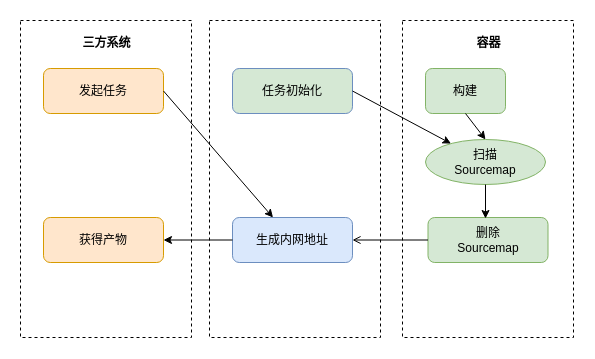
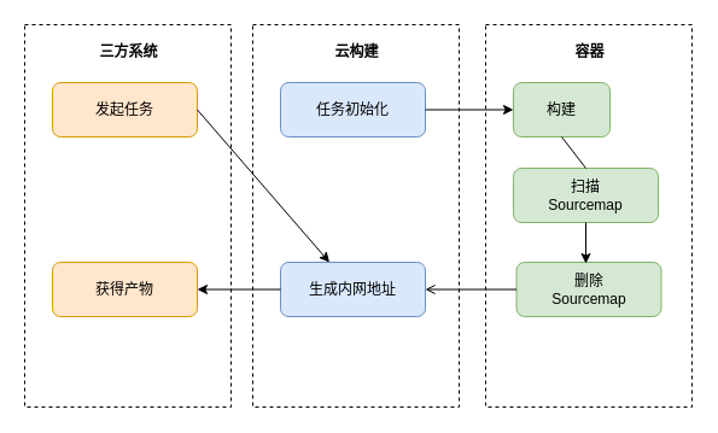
+ <mxCell id="9" value="&lt;b&gt;云构建&lt;/b&gt;" style="text;html=1;align=center;verticalAlign=middle;resizable=0;points=[];autosize=1;strokeColor=none;fillColor=none;" vertex="1" parent="1"><mxGeometry x="271.5" y="34" width="46" height="18" as="geometry" /></mxCell>
- <mxCell id="7" value="任务初始化" style="rounded=1;whiteSpace=wrap;html=1;fillColor=#d5e8d4;strokeColor=#6c8ebf;" vertex="1" parent="1"><mxGeometry x="232" y="68" width="120" height="45" as="geometry" /></mxCell>
+ <mxCell id="7" value="任务初始化" style="rounded=1;whiteSpace=wrap;html=1;fillColor=#dae8fc;strokeColor=#6c8ebf;" vertex="1" parent="1"><mxGeometry x="232" y="68" width="120" height="45" as="geometry" /></mxCell>
- <mxCell id="15" value="" style="endArrow=classic;html=1;rounded=0;exitX=1;exitY=0.5;exitDx=0;exitDy=0;" edge="1" parent="1" source="7" target="12"><mxGeometry width="50" height="50" relative="1" as="geometry"><mxPoint x="334" y="239" as="sourcePoint" /><mxPoint x="384" y="189" as="targetPoint" /></mxGeometry></mxCell>
+ <mxCell id="15" value="" style="endArrow=classic;html=1;rounded=0;exitX=1;exitY=0.5;exitDx=0;exitDy=0;entryX=0;entryY=0.5;entryDx=0;entryDy=0;" edge="1" parent="1" source="7" target="11"><mxGeometry width="50" height="50" relative="1" as="geometry"><mxPoint x="334" y="239" as="sourcePoint" /><mxPoint x="384" y="189" as="targetPoint" /></mxGeometry></mxCell>
- <mxCell id="16" value="" style="endArrow=classic;html=1;rounded=0;exitX=0.5;exitY=1;exitDx=0;exitDy=0;entryX=0.5;entryY=0;entryDx=0;entryDy=0;" edge="1" parent="1" source="11" target="12"><mxGeometry width="50" height="50" relative="1" as="geometry"><mxPoint x="334" y="233" as="sourcePoint" /><mxPoint x="384" y="183" as="targetPoint" /></mxGeometry></mxCell>
+ <mxCell id="16" value="" style="endArrow=none;html=1;rounded=0;exitX=0.5;exitY=1;exitDx=0;exitDy=0;entryX=0.5;entryY=0;entryDx=0;entryDy=0;" edge="1" parent="1" source="11" target="12"><mxGeometry width="50" height="50" relative="1" as="geometry"><mxPoint x="334" y="233" as="sourcePoint" /><mxPoint x="384" y="183" as="targetPoint" /></mxGeometry></mxCell>
- <mxCell id="12" value="扫描&lt;br&gt;Sourcemap" style="ellipse;whiteSpace=wrap;html=1;fillColor=#d5e8d4;strokeColor=#82b366;" vertex="1" parent="1"><mxGeometry x="425" y="139" width="120" height="45" as="geometry" /></mxCell>
+ <mxCell id="12" value="扫描&lt;br&gt;Sourcemap" style="rounded=1;whiteSpace=wrap;html=1;fillColor=#d5e8d4;strokeColor=#82b366;" vertex="1" parent="1"><mxGeometry x="425" y="139" width="120" height="45" as="geometry" /></mxCell>
